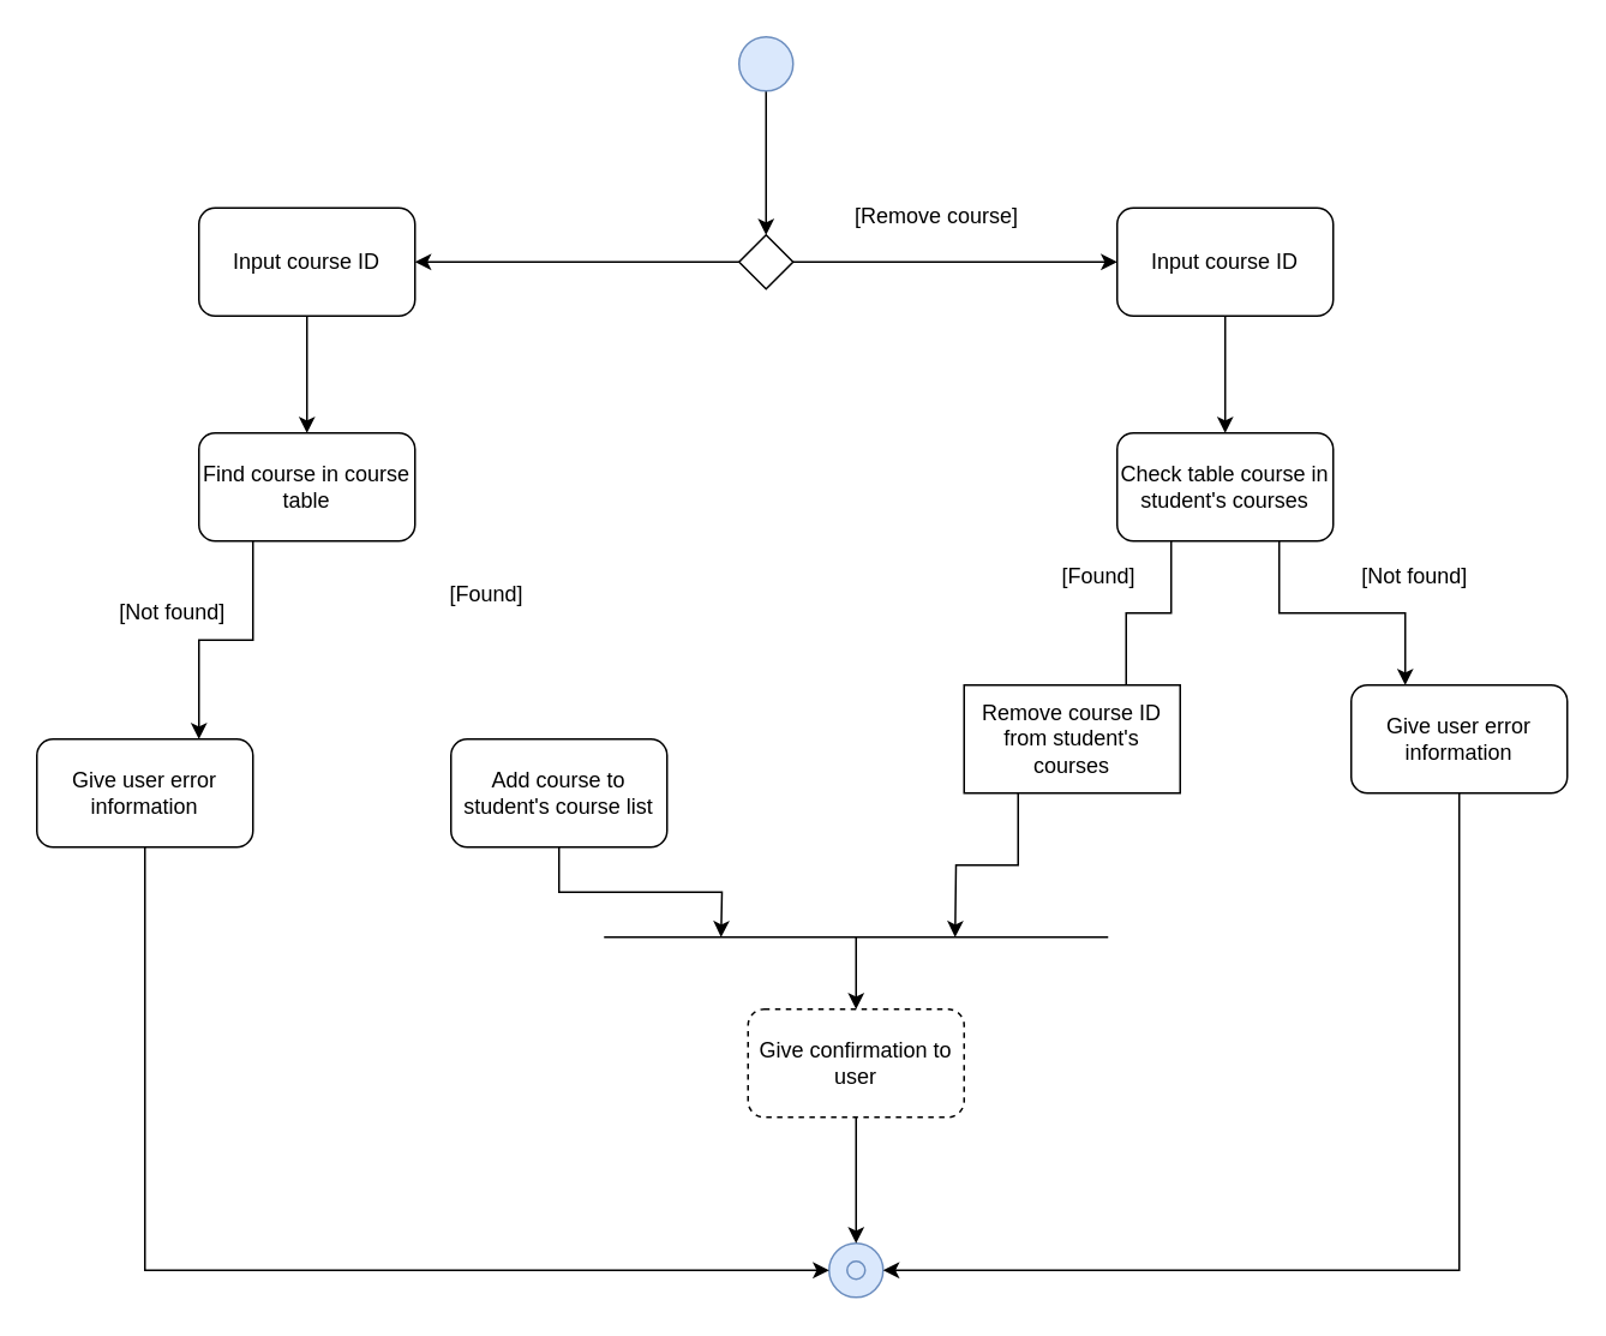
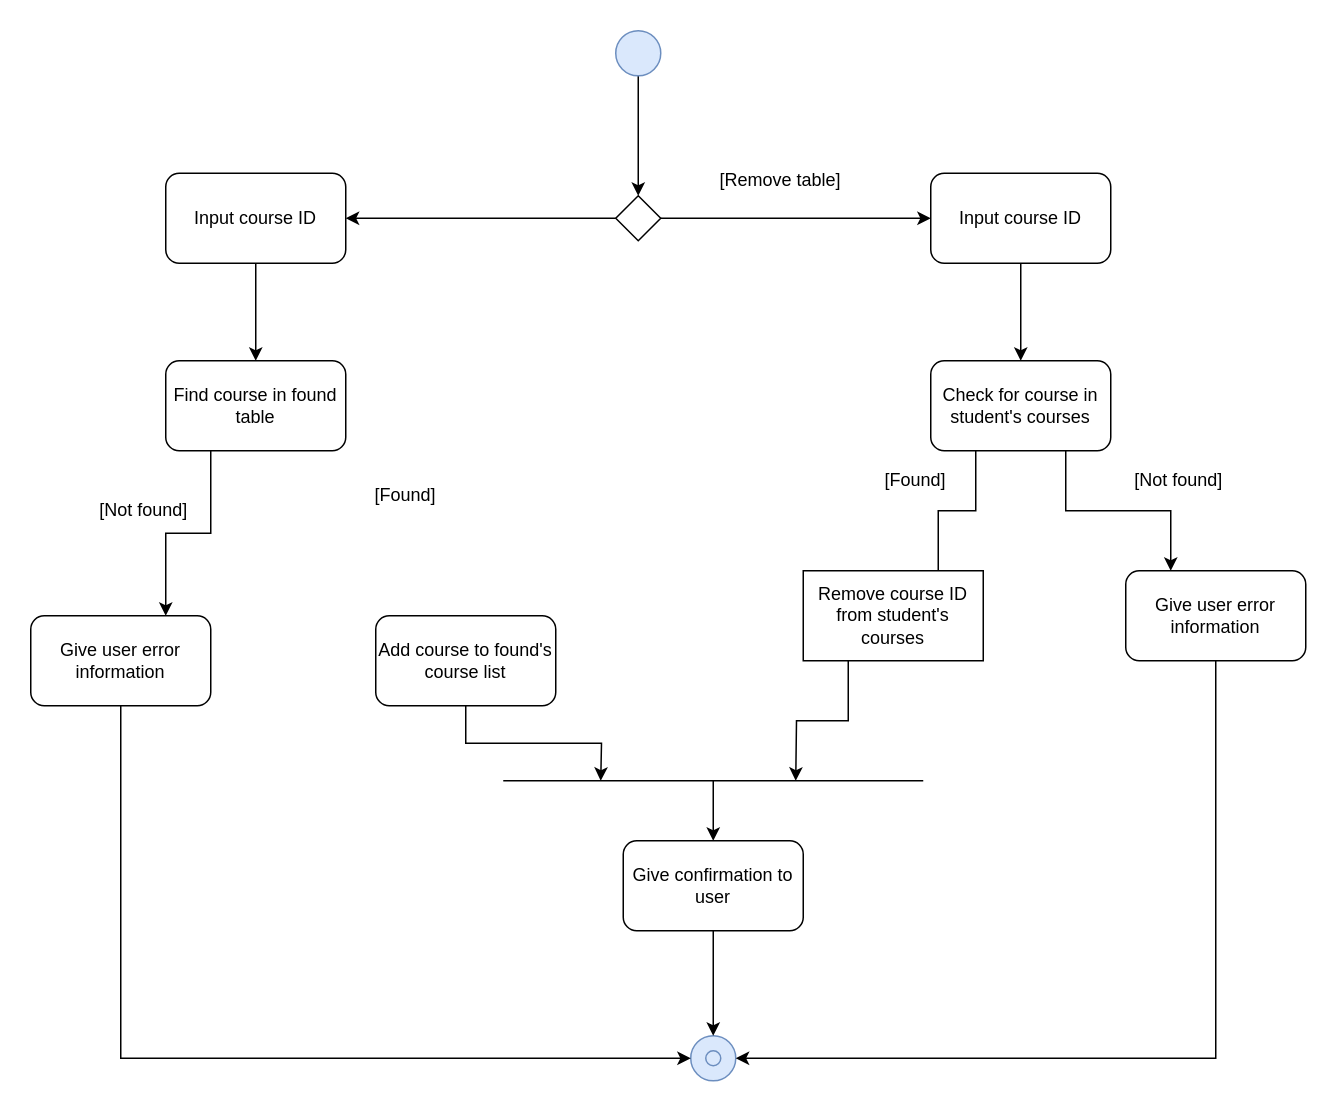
- <mxCell id="10" value="[Remove course]" style="text;html=1;strokeColor=none;fillColor=none;align=center;verticalAlign=middle;whiteSpace=wrap;rounded=0;" vertex="1" parent="1"><mxGeometry x="470" y="110" width="100" height="20" as="geometry" /></mxCell>
+ <mxCell id="10" value="[Remove table]" style="text;html=1;strokeColor=none;fillColor=none;align=center;verticalAlign=middle;whiteSpace=wrap;rounded=0;" vertex="1" parent="1"><mxGeometry x="470" y="110" width="100" height="20" as="geometry" /></mxCell>
- <mxCell id="16" value="Find course in course table" style="rounded=1;whiteSpace=wrap;html=1;" vertex="1" parent="1"><mxGeometry x="110" y="240" width="120" height="60" as="geometry" /></mxCell>
+ <mxCell id="16" value="Find course in found table" style="rounded=1;whiteSpace=wrap;html=1;" vertex="1" parent="1"><mxGeometry x="110" y="240" width="120" height="60" as="geometry" /></mxCell>
- <mxCell id="25" value="Check table course in student's courses" style="rounded=1;whiteSpace=wrap;html=1;" vertex="1" parent="1"><mxGeometry x="620" y="240" width="120" height="60" as="geometry" /></mxCell>
+ <mxCell id="25" value="Check for course in student's courses" style="rounded=1;whiteSpace=wrap;html=1;" vertex="1" parent="1"><mxGeometry x="620" y="240" width="120" height="60" as="geometry" /></mxCell>
- <mxCell id="18" value="Add course to student's course list" style="rounded=1;whiteSpace=wrap;html=1;" vertex="1" parent="1"><mxGeometry x="250" y="410" width="120" height="60" as="geometry" /></mxCell>
+ <mxCell id="18" value="Add course to found's course list" style="rounded=1;whiteSpace=wrap;html=1;" vertex="1" parent="1"><mxGeometry x="250" y="410" width="120" height="60" as="geometry" /></mxCell>
- <mxCell id="21" value="Give confirmation to user" style="rounded=1;whiteSpace=wrap;html=1;dashed=1;" vertex="1" parent="1"><mxGeometry x="415" y="560" width="120" height="60" as="geometry" /></mxCell>
+ <mxCell id="21" value="Give confirmation to user" style="rounded=1;whiteSpace=wrap;html=1;" vertex="1" parent="1"><mxGeometry x="415" y="560" width="120" height="60" as="geometry" /></mxCell>
